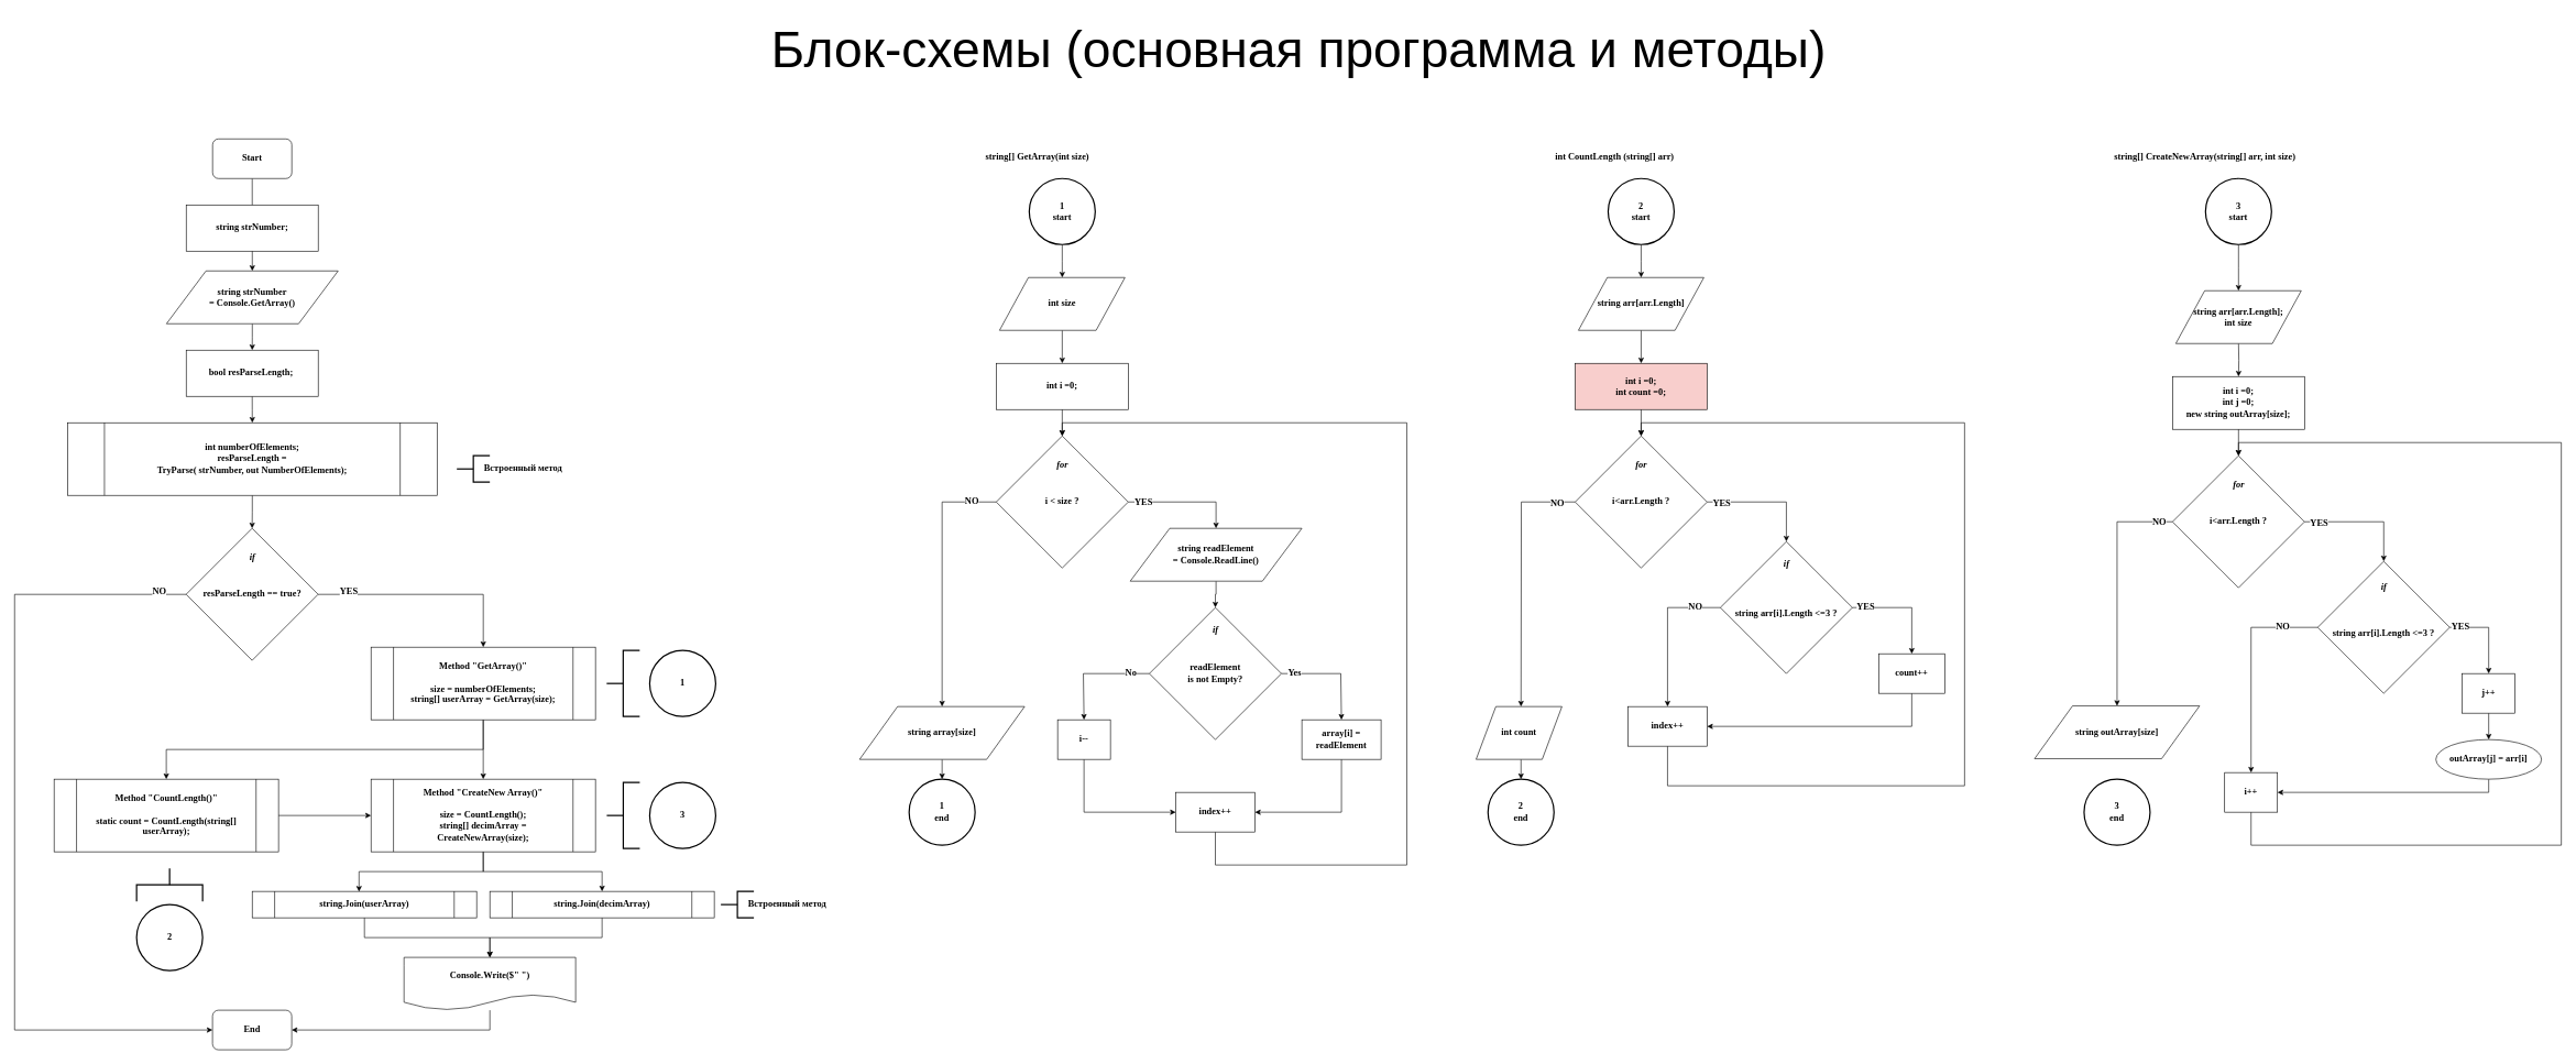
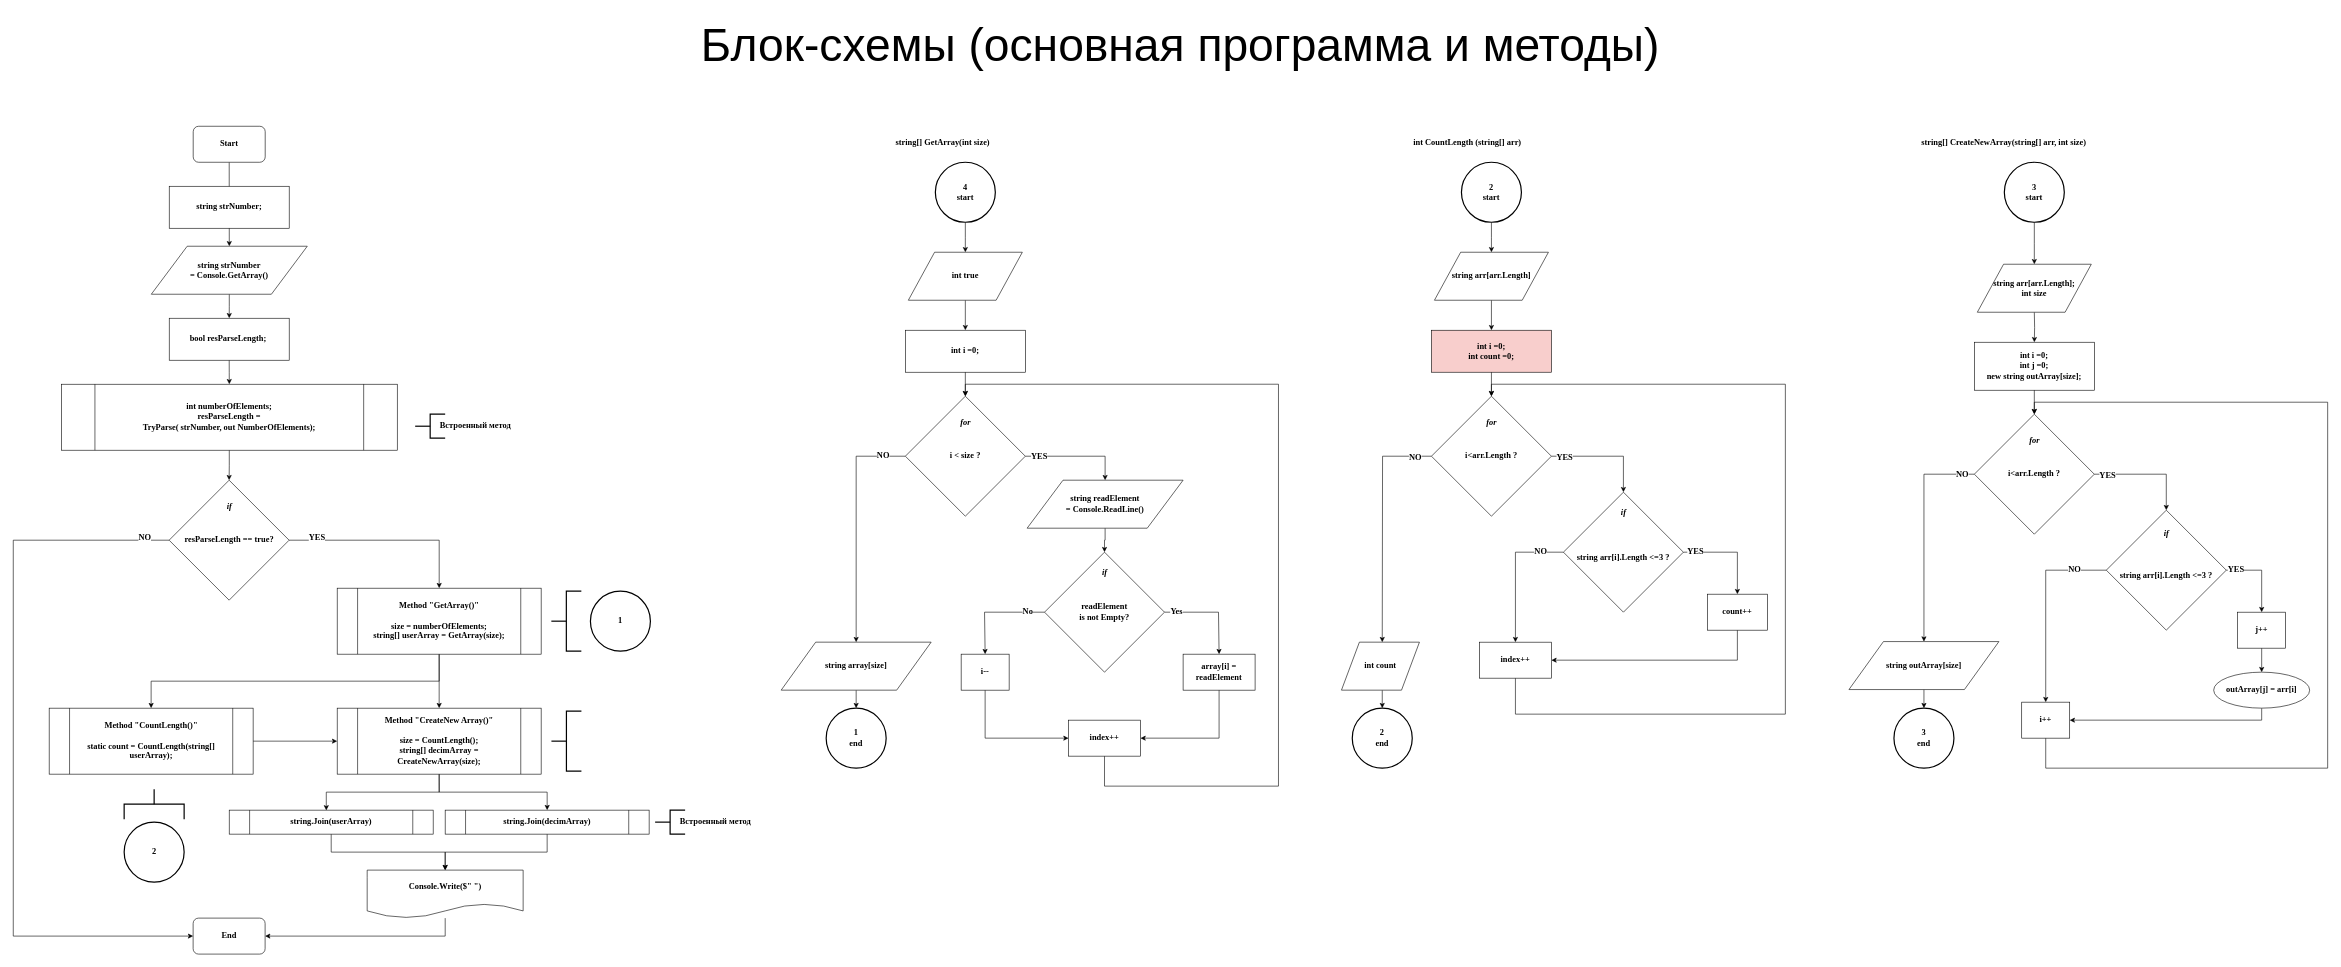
- <mxCell id="68" value="1&lt;br style=&quot;font-size: 14px;&quot;&gt;start" style="strokeWidth=2;html=1;shape=mxgraph.flowchart.start_2;whiteSpace=wrap;fontFamily=Lucida Console;fontSize=14;fontStyle=1" vertex="1" parent="1"><mxGeometry x="1558" y="270" width="100" height="100" as="geometry" /></mxCell>
+ <mxCell id="68" value="4&lt;br style=&quot;font-size: 14px;&quot;&gt;start" style="strokeWidth=2;html=1;shape=mxgraph.flowchart.start_2;whiteSpace=wrap;fontFamily=Lucida Console;fontSize=14;fontStyle=1" vertex="1" parent="1"><mxGeometry x="1558" y="270" width="100" height="100" as="geometry" /></mxCell>
- <mxCell id="115" value="int size" style="shape=parallelogram;html=1;strokeWidth=1;perimeter=parallelogramPerimeter;whiteSpace=wrap;rounded=0;arcSize=12;size=0.23;fontFamily=Lucida Console;fontSize=14;fontStyle=1" vertex="1" parent="1"><mxGeometry x="1513" y="420" width="190" height="80" as="geometry" /></mxCell>
+ <mxCell id="115" value="int true" style="shape=parallelogram;html=1;strokeWidth=1;perimeter=parallelogramPerimeter;whiteSpace=wrap;rounded=0;arcSize=12;size=0.23;fontFamily=Lucida Console;fontSize=14;fontStyle=1" vertex="1" parent="1"><mxGeometry x="1513" y="420" width="190" height="80" as="geometry" /></mxCell>
+ <mxCell id="44" value="" style="endArrow=classic;html=1;rounded=0;entryX=0.5;entryY=0;entryDx=0;entryDy=0;fontFamily=Lucida Console;fontSize=14;fontStyle=1;exitX=0.5;exitY=1;exitDx=0;exitDy=0;" edge="1" parent="1" source="119" target="45"><mxGeometry width="50" height="50" relative="1" as="geometry"><mxPoint x="3190" y="1140" as="sourcePoint" /><mxPoint x="3190" y="1280" as="targetPoint" /></mxGeometry></mxCell>
- <mxCell id="79" value="3" style="strokeWidth=2;html=1;shape=mxgraph.flowchart.start_2;whiteSpace=wrap;fontFamily=Lucida Console;fontSize=14;fontStyle=1" vertex="1" parent="1"><mxGeometry x="983" y="1185" width="100" height="100" as="geometry" /></mxCell>
